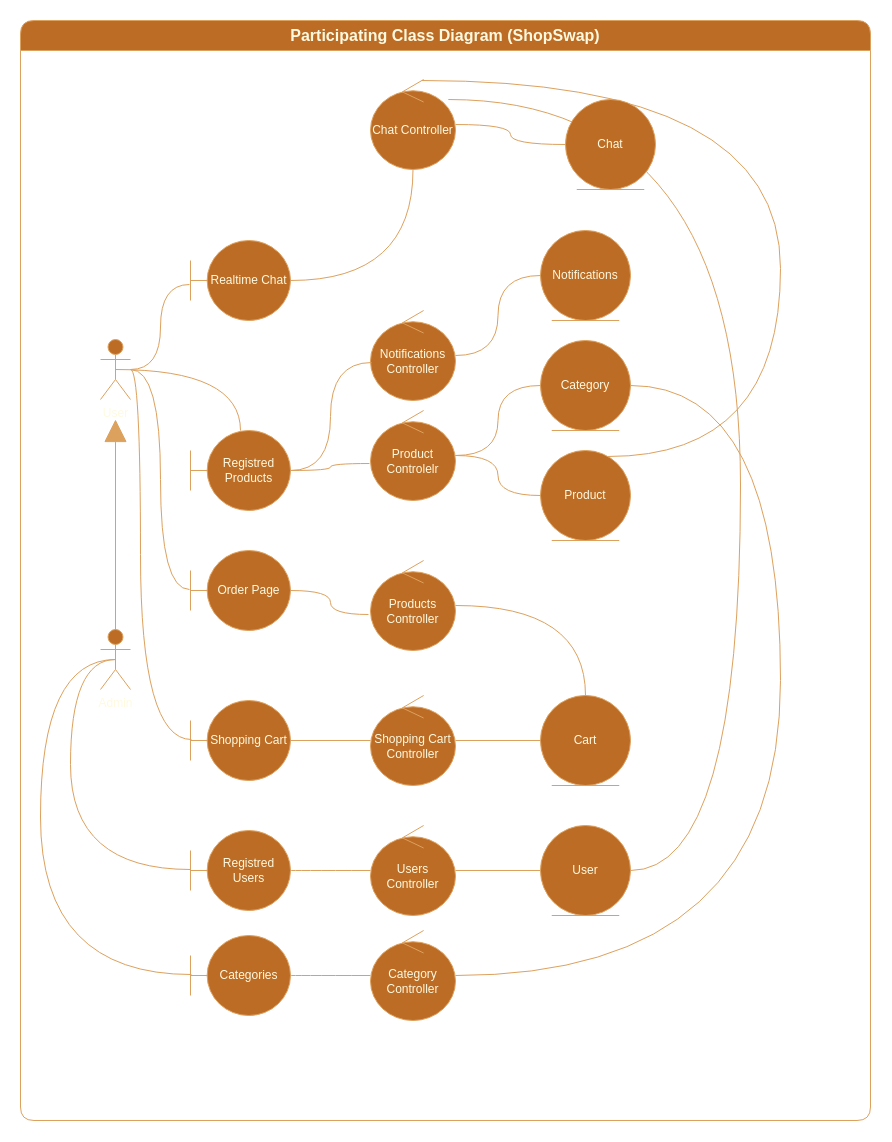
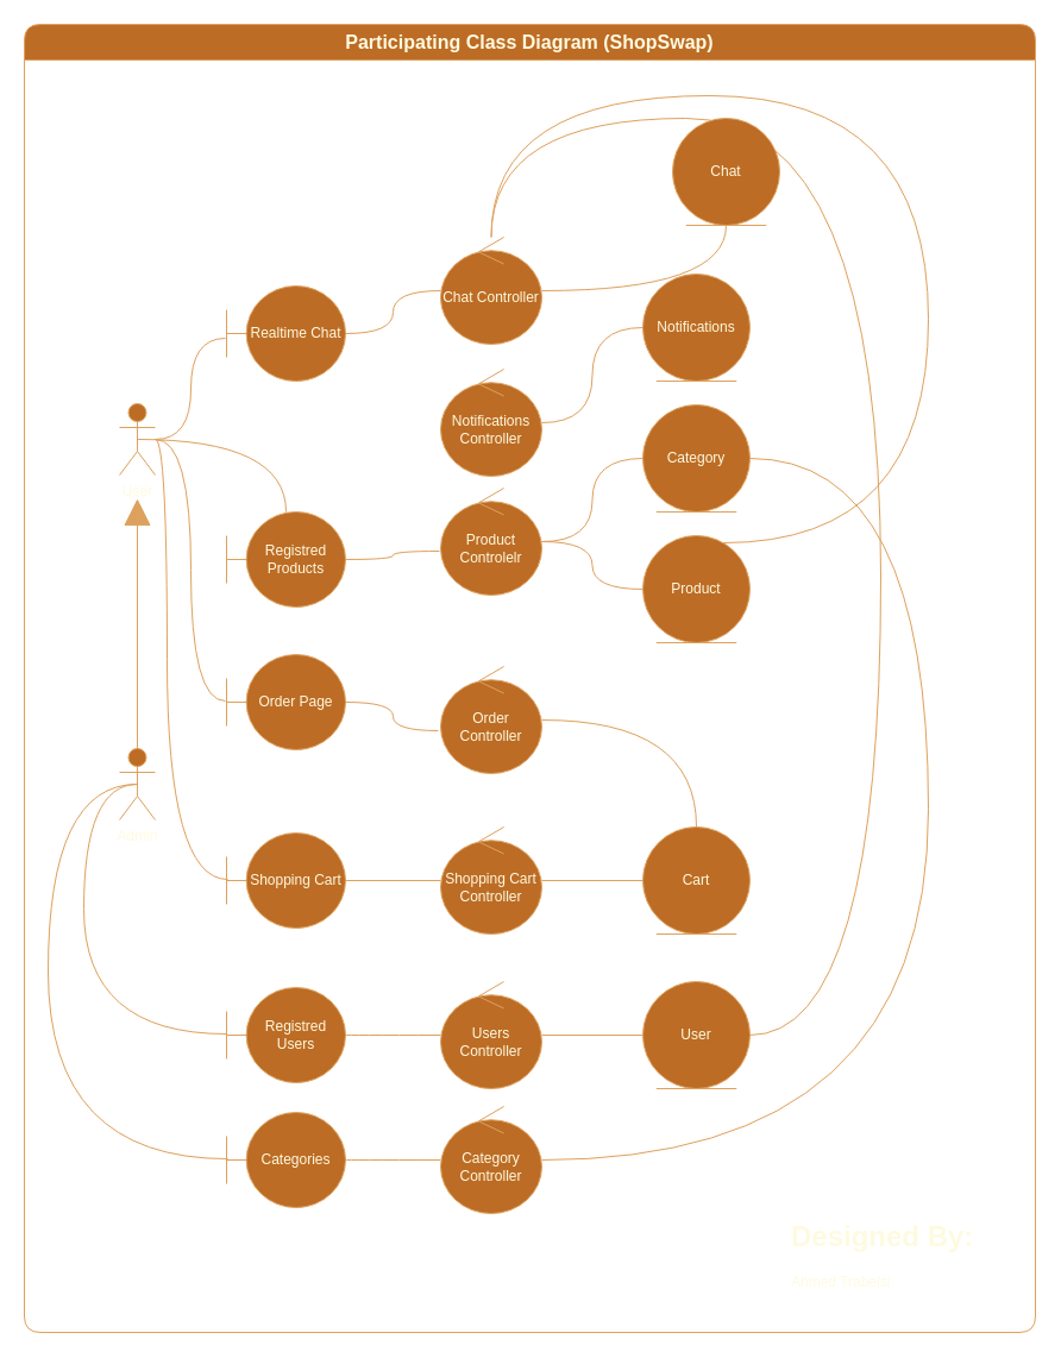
- <mxCell id="40" value="Chat Controller" style="ellipse;shape=umlControl;whiteSpace=wrap;html=1;strokeColor=#DDA15E;fontColor=#FEFAE0;fillColor=#BC6C25;rounded=1;" vertex="1" parent="1"><mxGeometry x="370" y="79" width="85" height="90" as="geometry" /></mxCell>
+ <mxCell id="40" value="Chat Controller" style="ellipse;shape=umlControl;whiteSpace=wrap;html=1;strokeColor=#DDA15E;fontColor=#FEFAE0;fillColor=#BC6C25;rounded=1;" vertex="1" parent="1"><mxGeometry x="370" y="199" width="85" height="90" as="geometry" /></mxCell>
- <mxCell id="32" style="edgeStyle=orthogonalEdgeStyle;orthogonalLoop=1;jettySize=auto;html=1;entryX=0.012;entryY=0.578;entryDx=0;entryDy=0;entryPerimeter=0;strokeColor=#DDA15E;fontColor=#FEFAE0;fillColor=#BC6C25;curved=1;endArrow=none;endFill=0;" edge="1" parent="1" source="4" target="26"><mxGeometry relative="1" as="geometry" /></mxCell>
- <mxCell id="18" value="Products Controller" style="ellipse;shape=umlControl;whiteSpace=wrap;html=1;strokeColor=#DDA15E;fontColor=#FEFAE0;fillColor=#BC6C25;rounded=1;" vertex="1" parent="1"><mxGeometry x="370" y="560" width="85" height="90" as="geometry" /></mxCell>
+ <mxCell id="18" value="Order Controller" style="ellipse;shape=umlControl;whiteSpace=wrap;html=1;strokeColor=#DDA15E;fontColor=#FEFAE0;fillColor=#BC6C25;rounded=1;" vertex="1" parent="1"><mxGeometry x="370" y="560" width="85" height="90" as="geometry" /></mxCell>
+ <mxCell id="42" value="&lt;h1&gt;Designed By:&lt;/h1&gt;&lt;p&gt;Ahmed Trabelsi&lt;/p&gt;" style="text;html=1;strokeColor=none;fillColor=none;spacing=5;spacingTop=-20;whiteSpace=wrap;overflow=hidden;rounded=0;fontColor=#FEFAE0;" vertex="1" parent="1"><mxGeometry x="660" y="1020" width="170" height="70" as="geometry" /></mxCell>
